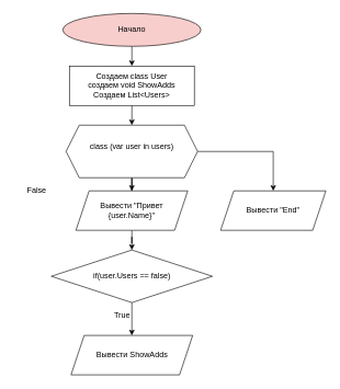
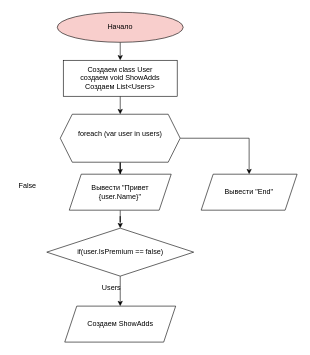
- <mxCell id="6" value="&lt;div&gt;class (var user in users)&lt;/div&gt;&lt;div&gt;&amp;nbsp; &amp;nbsp;&amp;nbsp;&lt;/div&gt;" style="shape=hexagon;perimeter=hexagonPerimeter2;whiteSpace=wrap;html=1;fixedSize=1;" vertex="1" parent="1"><mxGeometry x="100" y="190" width="200" height="80" as="geometry" /></mxCell>
+ <mxCell id="6" value="&lt;div&gt;foreach (var user in users)&lt;/div&gt;&lt;div&gt;&amp;nbsp; &amp;nbsp;&amp;nbsp;&lt;/div&gt;" style="shape=hexagon;perimeter=hexagonPerimeter2;whiteSpace=wrap;html=1;fixedSize=1;" vertex="1" parent="1"><mxGeometry x="100" y="190" width="200" height="80" as="geometry" /></mxCell>
- <mxCell id="14" value="False" style="text;html=1;align=center;verticalAlign=middle;resizable=0;points=[];autosize=1;strokeColor=none;fillColor=none;" vertex="1" parent="1"><mxGeometry x="30" y="275" width="50" height="30" as="geometry" /></mxCell>
+ <mxCell id="14" value="False" style="text;html=1;align=center;verticalAlign=middle;resizable=0;points=[];autosize=1;strokeColor=none;fillColor=none;" vertex="1" parent="1"><mxGeometry x="20" y="295" width="50" height="30" as="geometry" /></mxCell>
- <mxCell id="12" value="if(user.Users == false)" style="rhombus;whiteSpace=wrap;html=1;" vertex="1" parent="1"><mxGeometry x="77.5" y="380" width="245" height="80" as="geometry" /></mxCell>
+ <mxCell id="12" value="if(user.IsPremium == false)" style="rhombus;whiteSpace=wrap;html=1;" vertex="1" parent="1"><mxGeometry x="77.5" y="380" width="245" height="80" as="geometry" /></mxCell>
- <mxCell id="13" value="True" style="text;html=1;align=center;verticalAlign=middle;resizable=0;points=[];autosize=1;strokeColor=none;fillColor=none;" vertex="1" parent="1"><mxGeometry x="160" y="465" width="50" height="30" as="geometry" /></mxCell>
+ <mxCell id="13" value="Users" style="text;html=1;align=center;verticalAlign=middle;resizable=0;points=[];autosize=1;strokeColor=none;fillColor=none;" vertex="1" parent="1"><mxGeometry x="160" y="465" width="50" height="30" as="geometry" /></mxCell>
- <mxCell id="15" value="Вывести ShowAdds" style="shape=parallelogram;perimeter=parallelogramPerimeter;whiteSpace=wrap;html=1;fixedSize=1;" vertex="1" parent="1"><mxGeometry x="107.5" y="510" width="185" height="60" as="geometry" /></mxCell>
+ <mxCell id="15" value="Создаем ShowAdds" style="shape=parallelogram;perimeter=parallelogramPerimeter;whiteSpace=wrap;html=1;fixedSize=1;" vertex="1" parent="1"><mxGeometry x="107.5" y="510" width="185" height="60" as="geometry" /></mxCell>
